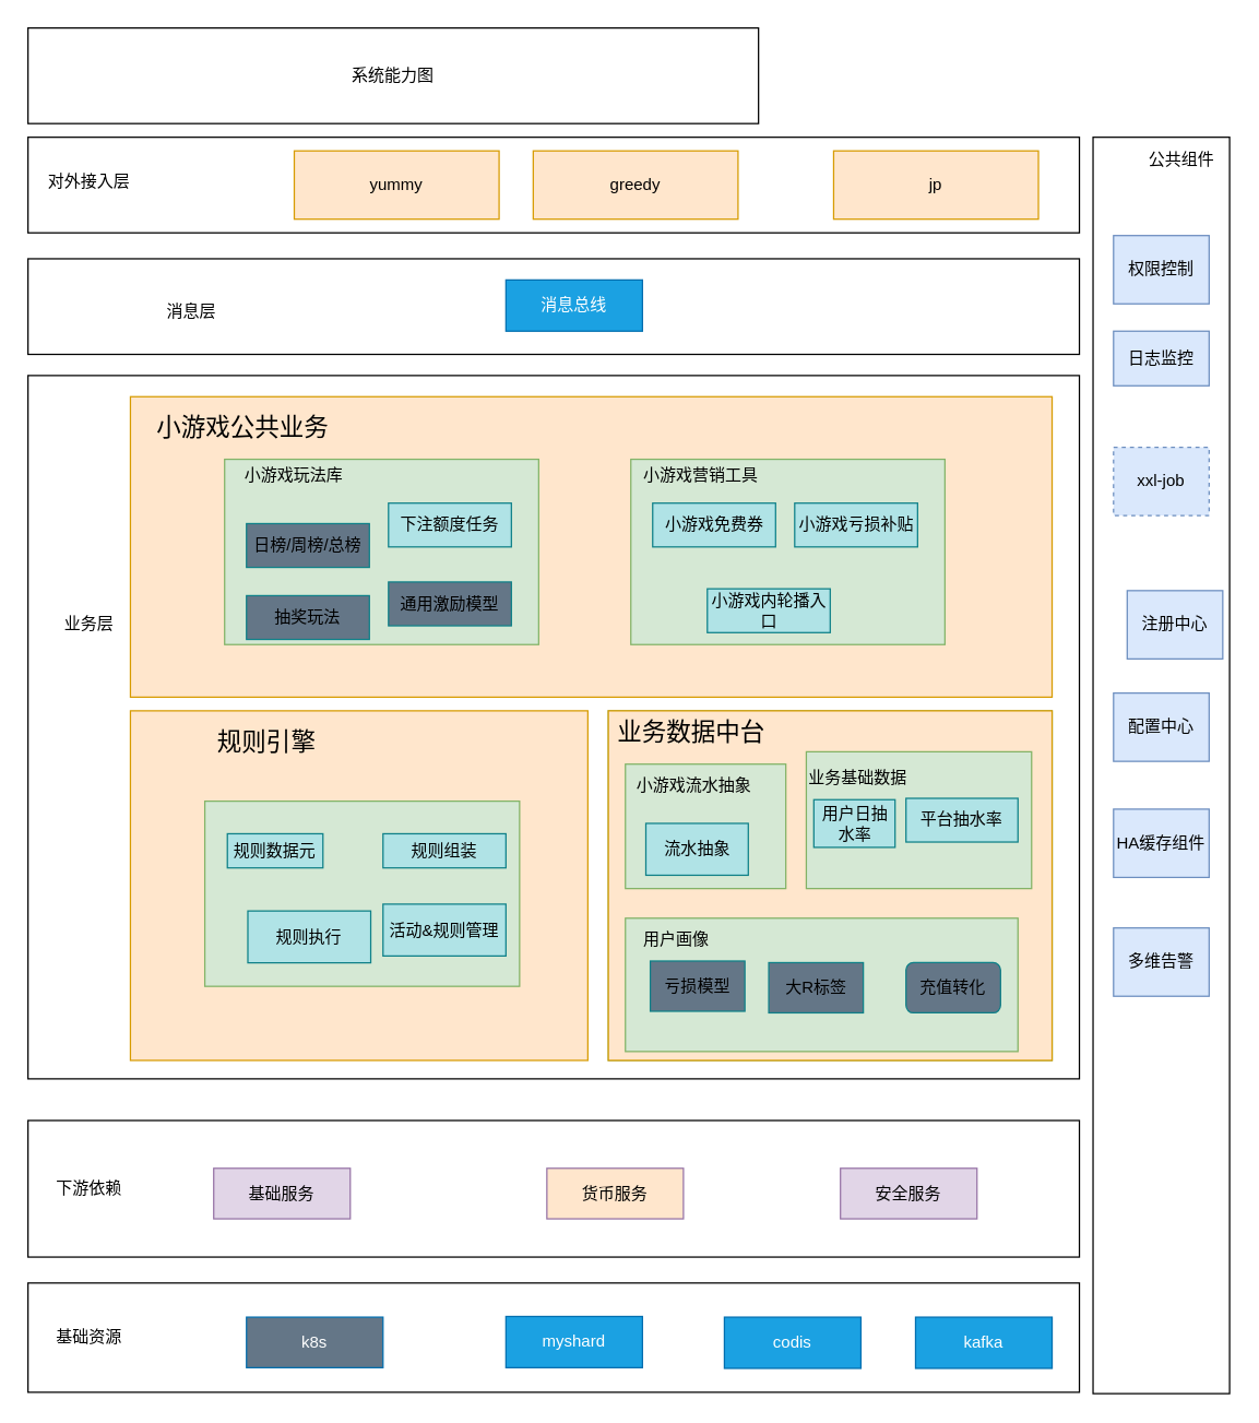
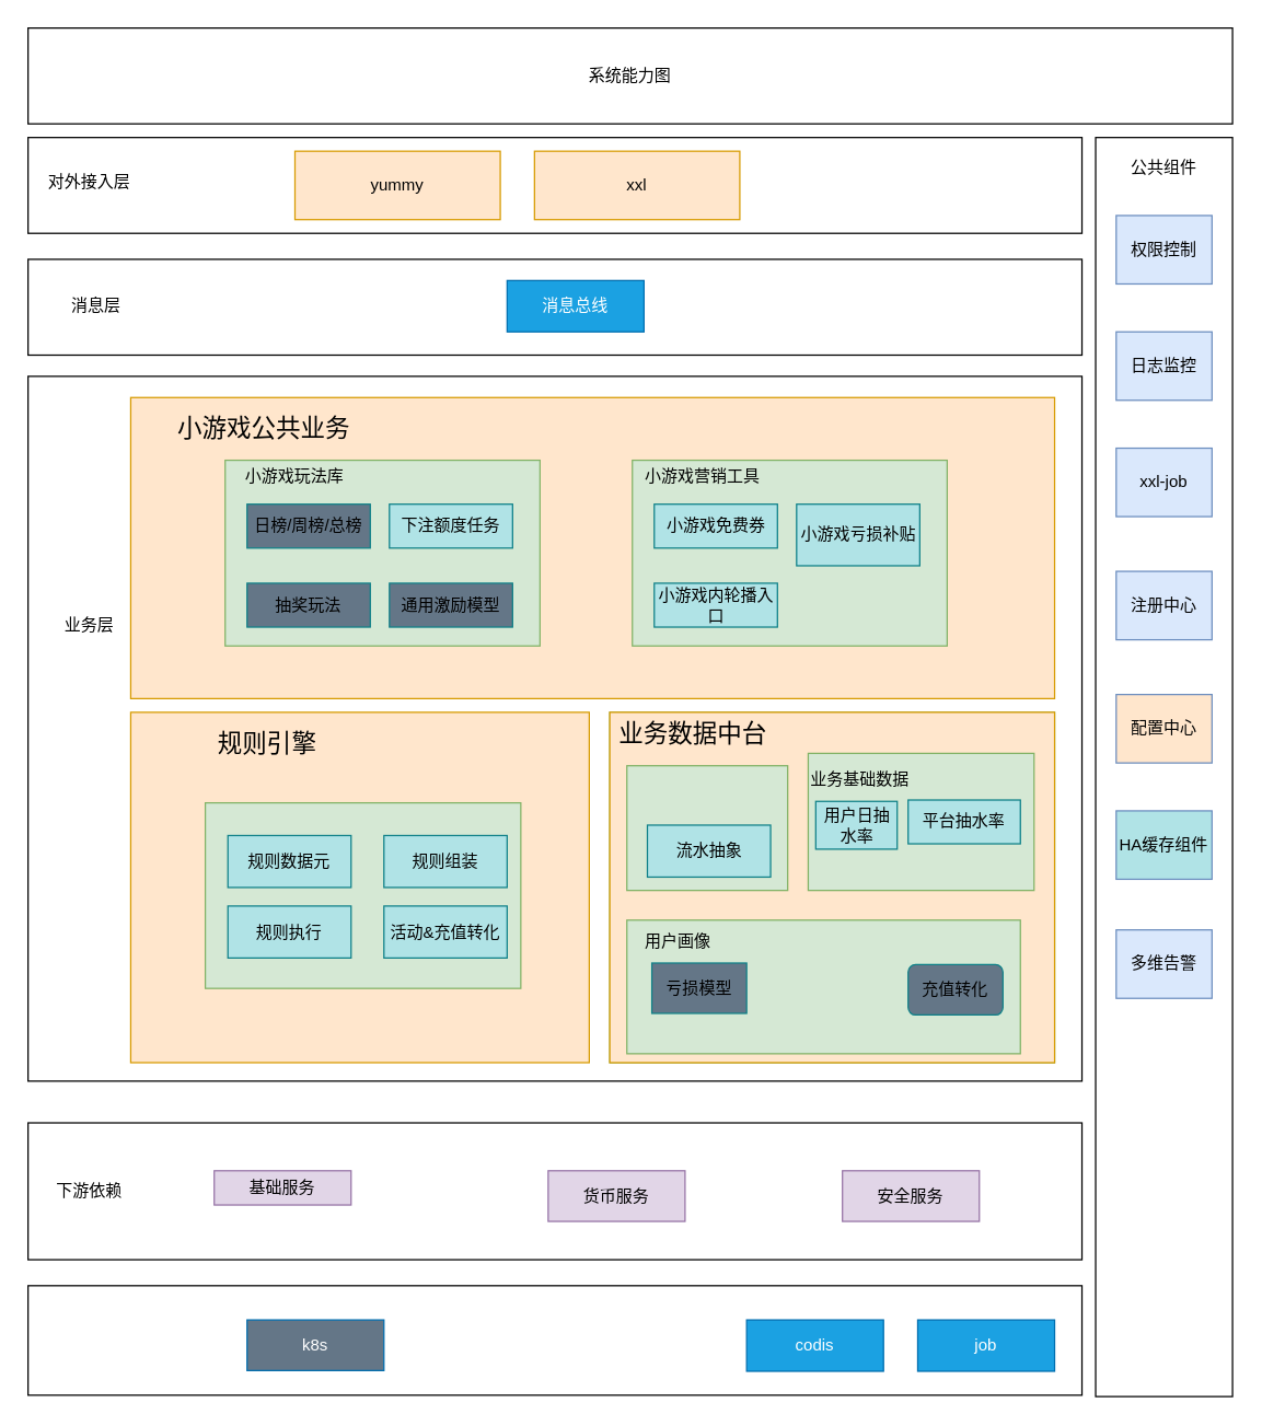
- <mxCell id="2" value="系统能力图" style="rounded=0;whiteSpace=wrap;html=1;" parent="1" vertex="1"><mxGeometry x="20" y="20" width="535" height="70" as="geometry" /></mxCell>
+ <mxCell id="2" value="系统能力图" style="rounded=0;whiteSpace=wrap;html=1;" parent="1" vertex="1"><mxGeometry x="20" y="20" width="880" height="70" as="geometry" /></mxCell>
- <mxCell id="9" value="公共组件" style="text;html=1;strokeColor=none;fillColor=none;align=center;verticalAlign=middle;whiteSpace=wrap;rounded=0;" parent="1" vertex="1"><mxGeometry x="835" y="102" width="60" height="30" as="geometry" /></mxCell>
+ <mxCell id="9" value="公共组件" style="text;html=1;strokeColor=none;fillColor=none;align=center;verticalAlign=middle;whiteSpace=wrap;rounded=0;" parent="1" vertex="1"><mxGeometry x="820" y="107" width="60" height="30" as="geometry" /></mxCell>
- <mxCell id="27" value="greedy" style="rounded=0;whiteSpace=wrap;html=1;fillColor=#ffe6cc;strokeColor=#d79b00;" parent="1" vertex="1"><mxGeometry x="390" y="110" width="150" height="50" as="geometry" /></mxCell>
+ <mxCell id="27" value="xxl" style="rounded=0;whiteSpace=wrap;html=1;fillColor=#ffe6cc;strokeColor=#d79b00;" parent="1" vertex="1"><mxGeometry x="390" y="110" width="150" height="50" as="geometry" /></mxCell>
- <mxCell id="5" value="jp" style="rounded=0;whiteSpace=wrap;html=1;fillColor=#ffe6cc;strokeColor=#d79b00;" parent="1" vertex="1"><mxGeometry x="610" y="110" width="150" height="50" as="geometry" /></mxCell>
- <mxCell id="20" value="权限控制" style="rounded=0;whiteSpace=wrap;html=1;fillColor=#dae8fc;strokeColor=#6c8ebf;" parent="1" vertex="1"><mxGeometry x="815" y="172" width="70" height="50" as="geometry" /></mxCell>
+ <mxCell id="20" value="权限控制" style="rounded=0;whiteSpace=wrap;html=1;fillColor=#dae8fc;strokeColor=#6c8ebf;" parent="1" vertex="1"><mxGeometry x="815" y="157" width="70" height="50" as="geometry" /></mxCell>
- <mxCell id="31" value="消息层" style="text;html=1;strokeColor=none;fillColor=none;align=center;verticalAlign=middle;whiteSpace=wrap;rounded=0;" parent="1" vertex="1"><mxGeometry x="105" y="210.75" width="70" height="35" as="geometry" /></mxCell>
+ <mxCell id="31" value="消息层" style="text;html=1;strokeColor=none;fillColor=none;align=center;verticalAlign=middle;whiteSpace=wrap;rounded=0;" parent="1" vertex="1"><mxGeometry x="35" y="205.75" width="70" height="35" as="geometry" /></mxCell>
- <mxCell id="21" value="日志监控" style="rounded=0;whiteSpace=wrap;html=1;fillColor=#dae8fc;strokeColor=#6c8ebf;" parent="1" vertex="1"><mxGeometry x="815" y="242" width="70" height="40" as="geometry" /></mxCell>
+ <mxCell id="21" value="日志监控" style="rounded=0;whiteSpace=wrap;html=1;fillColor=#dae8fc;strokeColor=#6c8ebf;" parent="1" vertex="1"><mxGeometry x="815" y="242" width="70" height="50" as="geometry" /></mxCell>
- <mxCell id="64" value="&lt;span style=&quot;font-size: 18px;&quot;&gt;小游戏公共业务&lt;/span&gt;" style="text;html=1;strokeColor=none;fillColor=none;align=center;verticalAlign=middle;whiteSpace=wrap;rounded=0;" parent="56" vertex="1"><mxGeometry x="10" y="9.167" width="145" height="27.5" as="geometry" /></mxCell>
+ <mxCell id="64" value="&lt;span style=&quot;font-size: 18px;&quot;&gt;小游戏公共业务&lt;/span&gt;" style="text;html=1;strokeColor=none;fillColor=none;align=center;verticalAlign=middle;whiteSpace=wrap;rounded=0;" parent="56" vertex="1"><mxGeometry x="25" y="9.167" width="145" height="27.5" as="geometry" /></mxCell>
- <mxCell id="22" value="xxl-job" style="rounded=0;whiteSpace=wrap;html=1;fillColor=#dae8fc;strokeColor=#6c8ebf;dashed=1;" parent="1" vertex="1"><mxGeometry x="815" y="327" width="70" height="50" as="geometry" /></mxCell>
+ <mxCell id="22" value="xxl-job" style="rounded=0;whiteSpace=wrap;html=1;fillColor=#dae8fc;strokeColor=#6c8ebf;" parent="1" vertex="1"><mxGeometry x="815" y="327" width="70" height="50" as="geometry" /></mxCell>
- <mxCell id="62" value="小游戏亏损补贴" style="rounded=0;whiteSpace=wrap;html=1;fillColor=#b0e3e6;strokeColor=#0e8088;" parent="58" vertex="1"><mxGeometry x="124" y="32.083" width="90" height="32.083" as="geometry" /></mxCell>
+ <mxCell id="62" value="小游戏亏损补贴" style="rounded=0;whiteSpace=wrap;html=1;fillColor=#b0e3e6;strokeColor=#0e8088;" parent="58" vertex="1"><mxGeometry x="124" y="32.083" width="90" height="45" as="geometry" /></mxCell>
- <mxCell id="68" value="日榜/周榜/总榜" style="rounded=0;whiteSpace=wrap;html=1;fillColor=#647687;strokeColor=#0e8088;" parent="65" vertex="1"><mxGeometry x="20" y="47.083" width="90" height="32.083" as="geometry" /></mxCell>
+ <mxCell id="68" value="日榜/周榜/总榜" style="rounded=0;whiteSpace=wrap;html=1;fillColor=#647687;strokeColor=#0e8088;" parent="65" vertex="1"><mxGeometry x="20" y="32.083" width="90" height="32.083" as="geometry" /></mxCell>
- <mxCell id="63" value="小游戏内轮播入口" style="rounded=0;whiteSpace=wrap;html=1;fillColor=#b0e3e6;strokeColor=#0e8088;" parent="58" vertex="1"><mxGeometry x="60" y="94.833" width="90" height="32.083" as="geometry" /></mxCell>
+ <mxCell id="63" value="小游戏内轮播入口" style="rounded=0;whiteSpace=wrap;html=1;fillColor=#b0e3e6;strokeColor=#0e8088;" parent="58" vertex="1"><mxGeometry x="20" y="89.833" width="90" height="32.083" as="geometry" /></mxCell>
- <mxCell id="70" value="抽奖玩法" style="rounded=0;whiteSpace=wrap;html=1;fillColor=#647687;strokeColor=#0e8088;" parent="65" vertex="1"><mxGeometry x="20" y="99.833" width="90" height="32.083" as="geometry" /></mxCell>
+ <mxCell id="70" value="抽奖玩法" style="rounded=0;whiteSpace=wrap;html=1;fillColor=#647687;strokeColor=#0e8088;" parent="65" vertex="1"><mxGeometry x="20" y="89.833" width="90" height="32.083" as="geometry" /></mxCell>
- <mxCell id="23" value="注册中心" style="rounded=0;whiteSpace=wrap;html=1;fillColor=#dae8fc;strokeColor=#6c8ebf;" parent="1" vertex="1"><mxGeometry x="825" y="432" width="70" height="50" as="geometry" /></mxCell>
+ <mxCell id="23" value="注册中心" style="rounded=0;whiteSpace=wrap;html=1;fillColor=#dae8fc;strokeColor=#6c8ebf;" parent="1" vertex="1"><mxGeometry x="815" y="417" width="70" height="50" as="geometry" /></mxCell>
- <mxCell id="25" value="配置中心" style="rounded=0;whiteSpace=wrap;html=1;fillColor=#dae8fc;strokeColor=#6c8ebf;" parent="1" vertex="1"><mxGeometry x="815" y="507" width="70" height="50" as="geometry" /></mxCell>
+ <mxCell id="25" value="配置中心" style="rounded=0;whiteSpace=wrap;html=1;fillColor=#ffe6cc;strokeColor=#6c8ebf;" parent="1" vertex="1"><mxGeometry x="815" y="507" width="70" height="50" as="geometry" /></mxCell>
- <mxCell id="44" value="小游戏流水抽象" style="text;html=1;strokeColor=none;fillColor=none;align=center;verticalAlign=middle;whiteSpace=wrap;rounded=0;" parent="41" vertex="1"><mxGeometry x="12.5" y="39.051" width="100" height="32.542" as="geometry" /></mxCell>
- <mxCell id="24" value="HA缓存组件" style="rounded=0;whiteSpace=wrap;html=1;fillColor=#dae8fc;strokeColor=#6c8ebf;" parent="1" vertex="1"><mxGeometry x="815" y="592" width="70" height="50" as="geometry" /></mxCell>
+ <mxCell id="24" value="HA缓存组件" style="rounded=0;whiteSpace=wrap;html=1;fillColor=#b0e3e6;strokeColor=#6c8ebf;" parent="1" vertex="1"><mxGeometry x="815" y="592" width="70" height="50" as="geometry" /></mxCell>
- <mxCell id="45" value="流水抽象" style="rounded=0;whiteSpace=wrap;html=1;fillColor=#b0e3e6;strokeColor=#0e8088;" parent="41" vertex="1"><mxGeometry x="27.5" y="82.441" width="75" height="37.966" as="geometry" /></mxCell>
+ <mxCell id="45" value="流水抽象" style="rounded=0;whiteSpace=wrap;html=1;fillColor=#b0e3e6;strokeColor=#0e8088;" parent="41" vertex="1"><mxGeometry x="27.5" y="82.441" width="90" height="37.966" as="geometry" /></mxCell>
- <mxCell id="37" value="规则数据元" style="rounded=0;whiteSpace=wrap;html=1;fillColor=#b0e3e6;strokeColor=#0e8088;" parent="33" vertex="1"><mxGeometry x="71" y="90.034" width="70" height="25" as="geometry" /></mxCell>
+ <mxCell id="37" value="规则数据元" style="rounded=0;whiteSpace=wrap;html=1;fillColor=#b0e3e6;strokeColor=#0e8088;" parent="33" vertex="1"><mxGeometry x="71" y="90.034" width="90" height="37.966" as="geometry" /></mxCell>
- <mxCell id="38" value="规则组装" style="rounded=0;whiteSpace=wrap;html=1;fillColor=#b0e3e6;strokeColor=#0e8088;" parent="33" vertex="1"><mxGeometry x="185" y="90.034" width="90" height="25" as="geometry" /></mxCell>
+ <mxCell id="38" value="规则组装" style="rounded=0;whiteSpace=wrap;html=1;fillColor=#b0e3e6;strokeColor=#0e8088;" parent="33" vertex="1"><mxGeometry x="185" y="90.034" width="90" height="37.966" as="geometry" /></mxCell>
- <mxCell id="40" value="活动&amp;amp;规则管理" style="rounded=0;whiteSpace=wrap;html=1;fillColor=#b0e3e6;strokeColor=#0e8088;" parent="33" vertex="1"><mxGeometry x="185" y="141.559" width="90" height="37.966" as="geometry" /></mxCell>
+ <mxCell id="40" value="活动&amp;amp;充值转化" style="rounded=0;whiteSpace=wrap;html=1;fillColor=#b0e3e6;strokeColor=#0e8088;" parent="33" vertex="1"><mxGeometry x="185" y="141.559" width="90" height="37.966" as="geometry" /></mxCell>
- <mxCell id="39" value="规则执行" style="rounded=0;whiteSpace=wrap;html=1;fillColor=#b0e3e6;strokeColor=#0e8088;" parent="33" vertex="1"><mxGeometry x="86" y="146.559" width="90" height="37.966" as="geometry" /></mxCell>
+ <mxCell id="39" value="规则执行" style="rounded=0;whiteSpace=wrap;html=1;fillColor=#b0e3e6;strokeColor=#0e8088;" parent="33" vertex="1"><mxGeometry x="71" y="141.559" width="90" height="37.966" as="geometry" /></mxCell>
- <mxCell id="54" value="大R标签" style="rounded=0;whiteSpace=wrap;html=1;fillColor=#647687;strokeColor=#0e8088;" vertex="1" parent="41"><mxGeometry x="117.5" y="184.4" width="69.25" height="36.78" as="geometry" /></mxCell>
- <mxCell id="12" value="基础服务" style="rounded=0;whiteSpace=wrap;html=1;fillColor=#e1d5e7;strokeColor=#9673a6;" parent="1" vertex="1"><mxGeometry x="156" y="855" width="100" height="37" as="geometry" /></mxCell>
+ <mxCell id="12" value="基础服务" style="rounded=0;whiteSpace=wrap;html=1;fillColor=#e1d5e7;strokeColor=#9673a6;" parent="1" vertex="1"><mxGeometry x="156" y="855" width="100" height="25" as="geometry" /></mxCell>
- <mxCell id="13" value="货币服务" style="rounded=0;whiteSpace=wrap;html=1;fillColor=#ffe6cc;strokeColor=#9673a6;" parent="1" vertex="1"><mxGeometry x="400" y="855" width="100" height="37" as="geometry" /></mxCell>
+ <mxCell id="13" value="货币服务" style="rounded=0;whiteSpace=wrap;html=1;fillColor=#e1d5e7;strokeColor=#9673a6;" parent="1" vertex="1"><mxGeometry x="400" y="855" width="100" height="37" as="geometry" /></mxCell>
- <mxCell id="16" value="基础资源" style="text;html=1;strokeColor=none;fillColor=none;align=center;verticalAlign=middle;whiteSpace=wrap;rounded=0;" parent="1" vertex="1"><mxGeometry x="35" y="964" width="60" height="30" as="geometry" /></mxCell>
- <mxCell id="18" value="myshard" style="rounded=0;whiteSpace=wrap;html=1;fillColor=#1ba1e2;strokeColor=#006EAF;fontColor=#ffffff;" parent="1" vertex="1"><mxGeometry x="370" y="963.5" width="100" height="37.5" as="geometry" /></mxCell>
- <mxCell id="19" value="codis" style="rounded=0;whiteSpace=wrap;html=1;fillColor=#1ba1e2;strokeColor=#006EAF;fontColor=#ffffff;" parent="1" vertex="1"><mxGeometry x="530" y="964" width="100" height="37.5" as="geometry" /></mxCell>
+ <mxCell id="19" value="codis" style="rounded=0;whiteSpace=wrap;html=1;fillColor=#1ba1e2;strokeColor=#006EAF;fontColor=#ffffff;" parent="1" vertex="1"><mxGeometry x="545" y="964" width="100" height="37.5" as="geometry" /></mxCell>
- <mxCell id="32" value="kafka" style="rounded=0;whiteSpace=wrap;html=1;fillColor=#1ba1e2;strokeColor=#006EAF;fontColor=#ffffff;" parent="1" vertex="1"><mxGeometry x="670" y="964" width="100" height="37.5" as="geometry" /></mxCell>
+ <mxCell id="32" value="job" style="rounded=0;whiteSpace=wrap;html=1;fillColor=#1ba1e2;strokeColor=#006EAF;fontColor=#ffffff;" parent="1" vertex="1"><mxGeometry x="670" y="964" width="100" height="37.5" as="geometry" /></mxCell>
